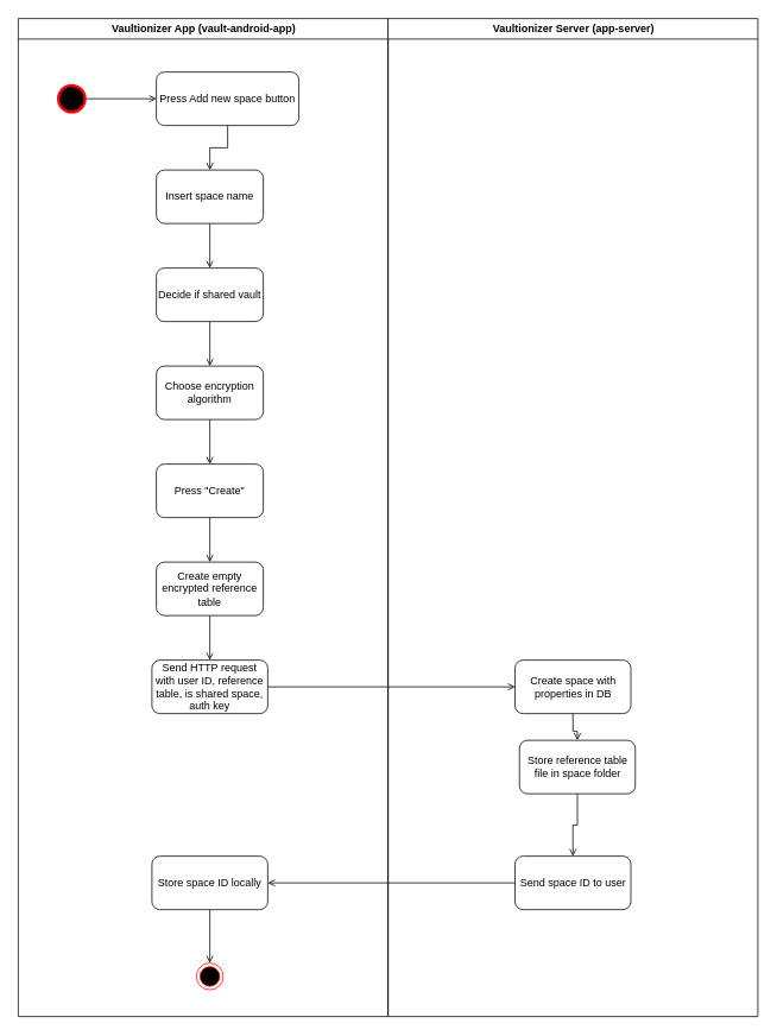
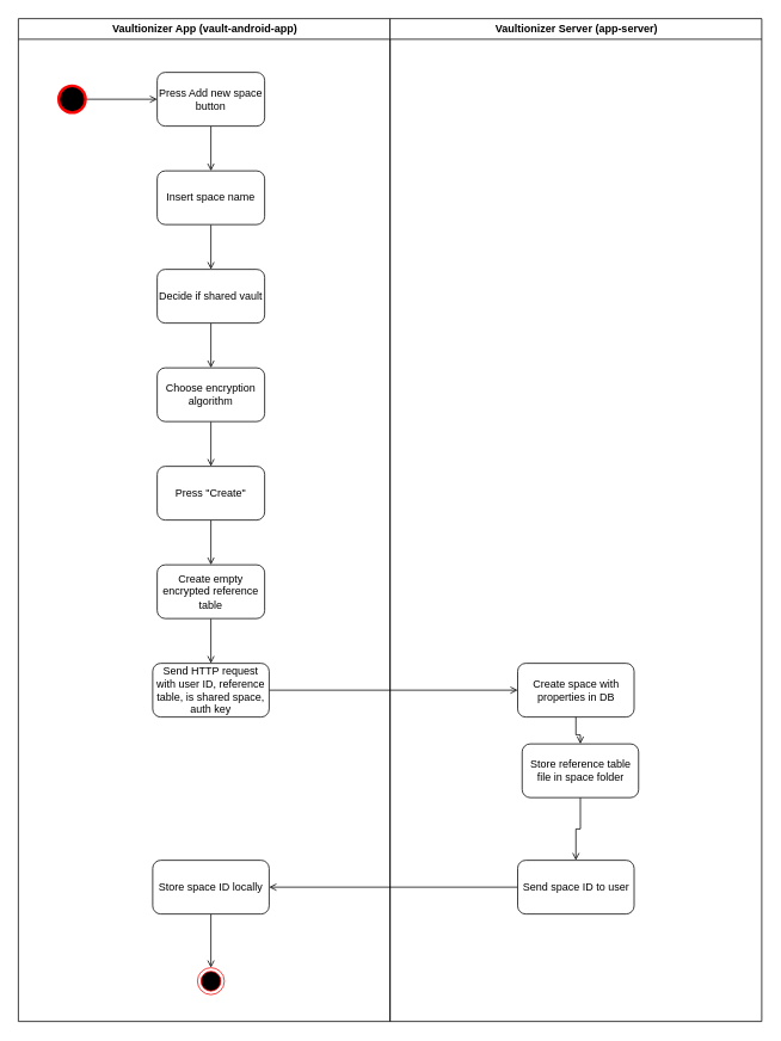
- <mxCell id="3" value="Press Add new space button" style="rounded=1;whiteSpace=wrap;html=1;" vertex="1" parent="1"><mxGeometry x="175" y="80" width="160" height="60" as="geometry" /></mxCell>
+ <mxCell id="3" value="Press Add new space button" style="rounded=1;whiteSpace=wrap;html=1;" vertex="1" parent="1"><mxGeometry x="175" y="80" width="120" height="60" as="geometry" /></mxCell>
